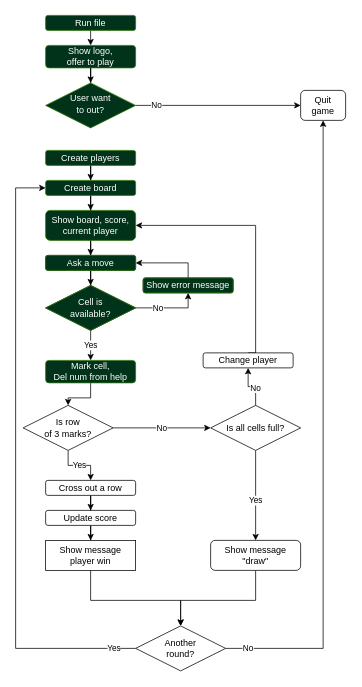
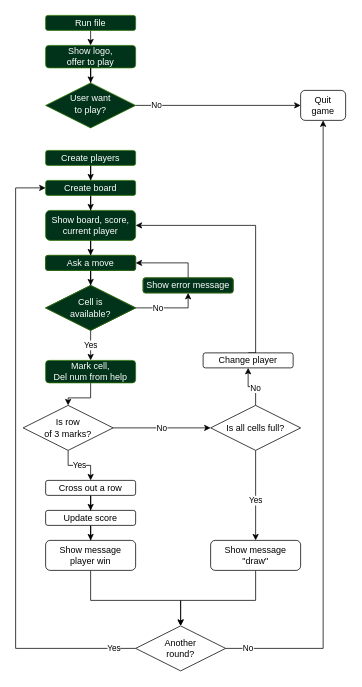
- <mxCell id="6" value="User want &lt;br&gt;to out?" style="rhombus;whiteSpace=wrap;html=1;shadow=0;fontFamily=Helvetica;fontSize=12;align=center;strokeWidth=1;spacing=6;spacingTop=-4;strokeColor=#2D7600;fontColor=#ffffff;fillColor=#00331A;" parent="1" vertex="1"><mxGeometry x="60" y="110" width="120" height="60" as="geometry" /></mxCell>
+ <mxCell id="6" value="User want &lt;br&gt;to play?" style="rhombus;whiteSpace=wrap;html=1;shadow=0;fontFamily=Helvetica;fontSize=12;align=center;strokeWidth=1;spacing=6;spacingTop=-4;strokeColor=#2D7600;fontColor=#ffffff;fillColor=#00331A;" parent="1" vertex="1"><mxGeometry x="60" y="110" width="120" height="60" as="geometry" /></mxCell>
- <mxCell id="37" value="Show message&lt;br&gt;player win" style="whiteSpace=wrap;html=1;rounded=0;" parent="1" vertex="1"><mxGeometry x="60" y="720" width="120" height="40" as="geometry" /></mxCell>
+ <mxCell id="37" value="Show message&lt;br&gt;player win" style="whiteSpace=wrap;html=1;rounded=1;" parent="1" vertex="1"><mxGeometry x="60" y="720" width="120" height="40" as="geometry" /></mxCell>
